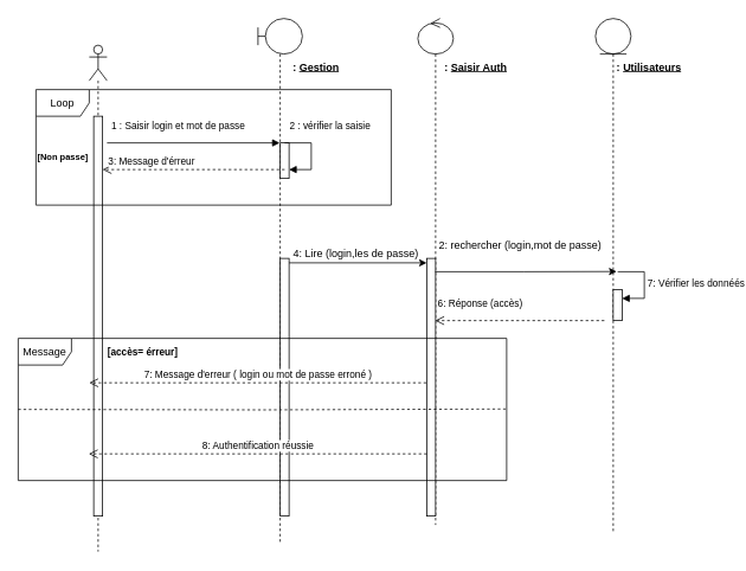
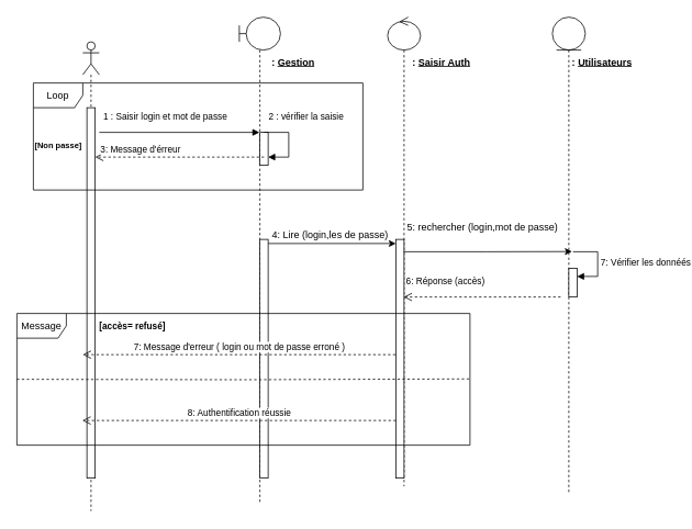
- <mxCell id="20" value="2: rechercher (login,mot de passe)" style="text;html=1;align=center;verticalAlign=middle;resizable=0;points=[];autosize=1;strokeColor=none;fillColor=none;" vertex="1" parent="1"><mxGeometry x="480" y="260" width="210" height="30" as="geometry" /></mxCell>
+ <mxCell id="20" value="5: rechercher (login,mot de passe)" style="text;html=1;align=center;verticalAlign=middle;resizable=0;points=[];autosize=1;strokeColor=none;fillColor=none;" vertex="1" parent="1"><mxGeometry x="480" y="260" width="210" height="30" as="geometry" /></mxCell>
- <mxCell id="23" value="&lt;b&gt;&lt;font style=&quot;font-size: 11px;&quot;&gt;[accès= érreur]&lt;/font&gt;&lt;/b&gt;" style="text;html=1;align=center;verticalAlign=middle;resizable=0;points=[];autosize=1;strokeColor=none;fillColor=none;" vertex="1" parent="1"><mxGeometry x="110" y="380" width="100" height="30" as="geometry" /></mxCell>
+ <mxCell id="23" value="&lt;b&gt;&lt;font style=&quot;font-size: 11px;&quot;&gt;[accès= refusé]&lt;/font&gt;&lt;/b&gt;" style="text;html=1;align=center;verticalAlign=middle;resizable=0;points=[];autosize=1;strokeColor=none;fillColor=none;" vertex="1" parent="1"><mxGeometry x="110" y="380" width="100" height="30" as="geometry" /></mxCell>
